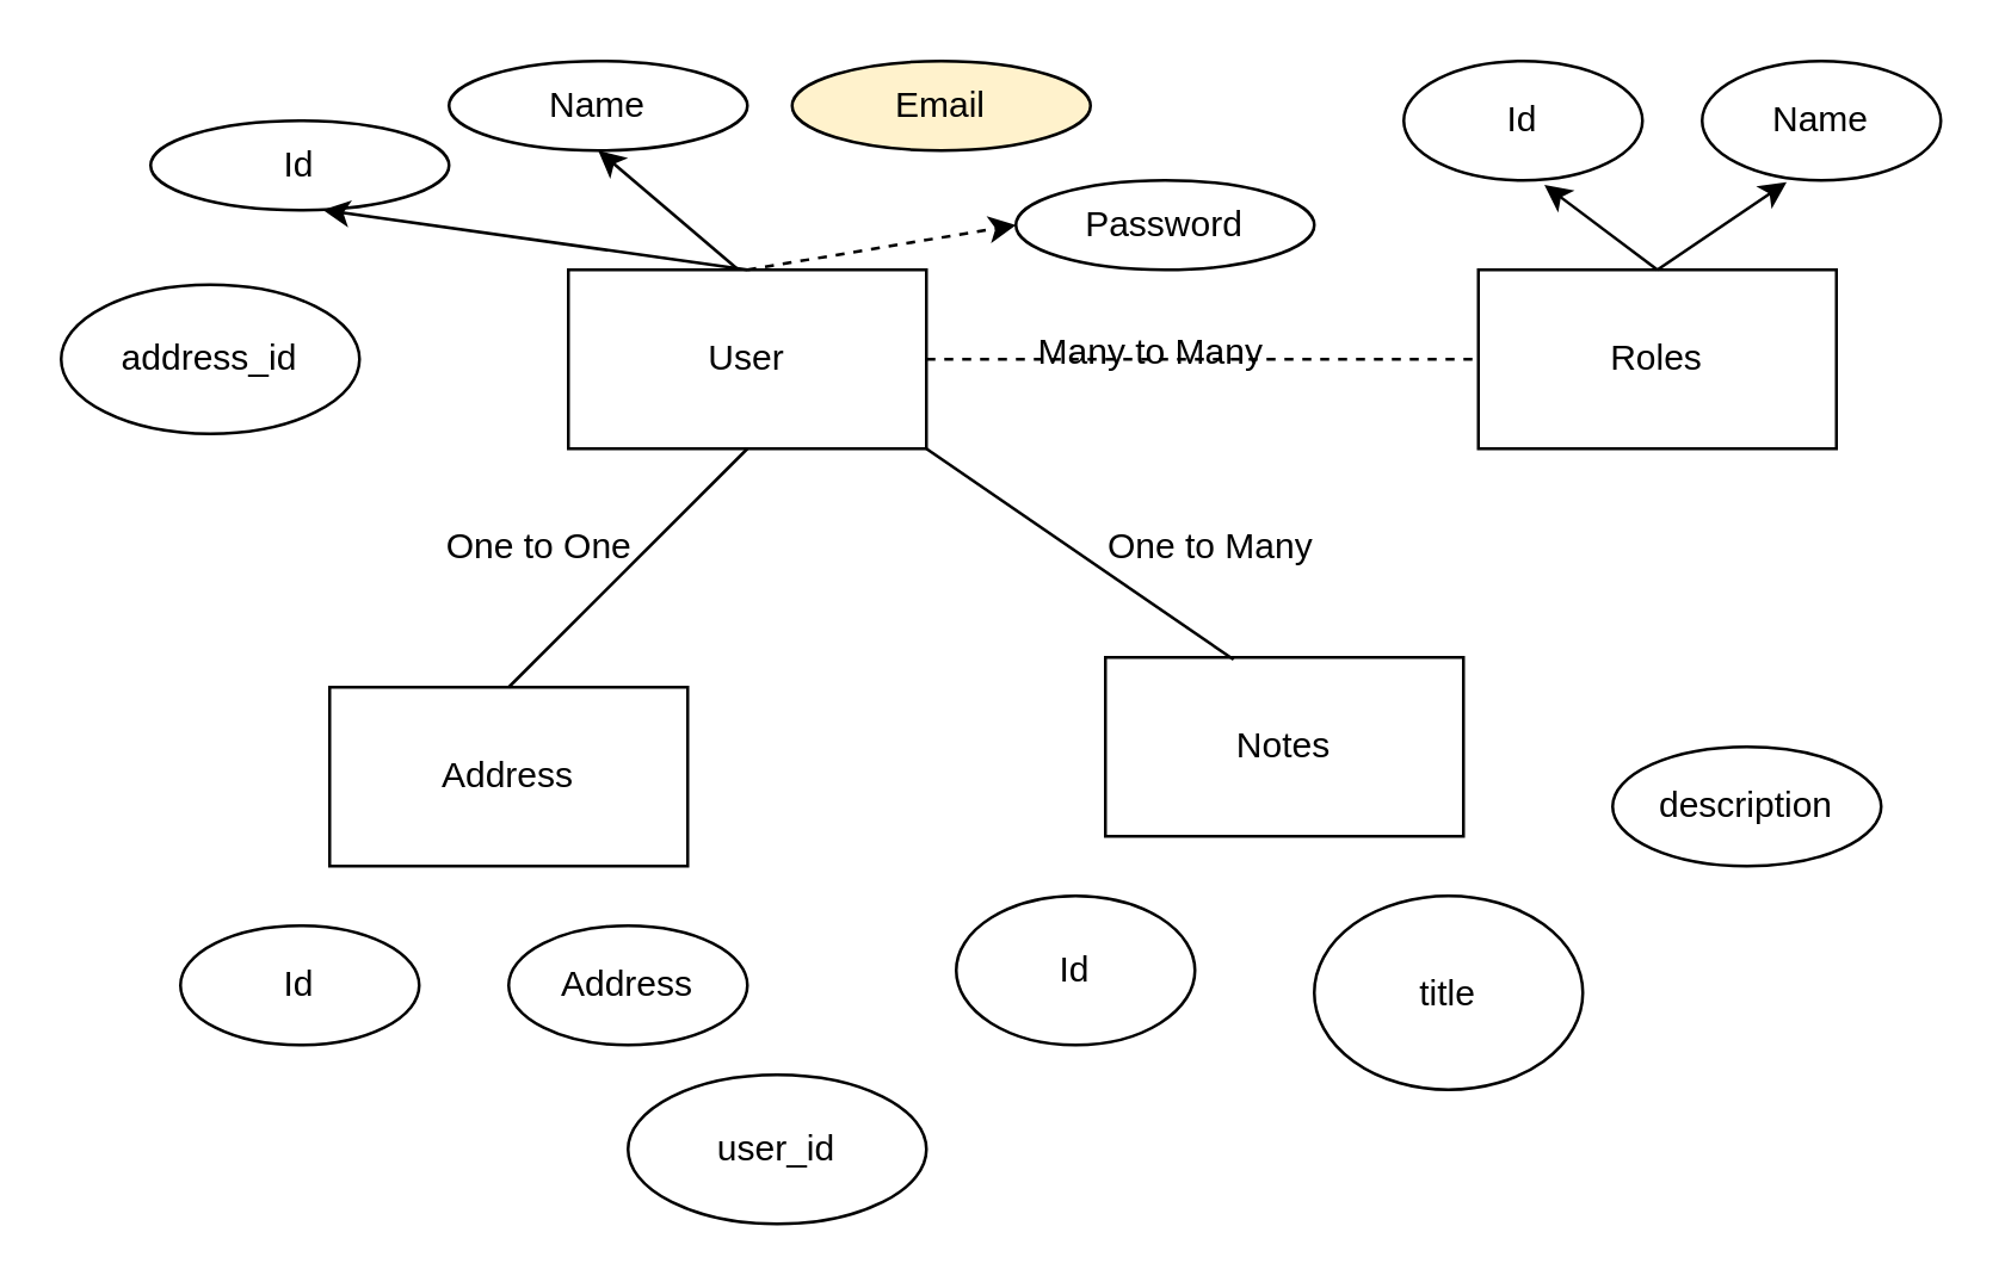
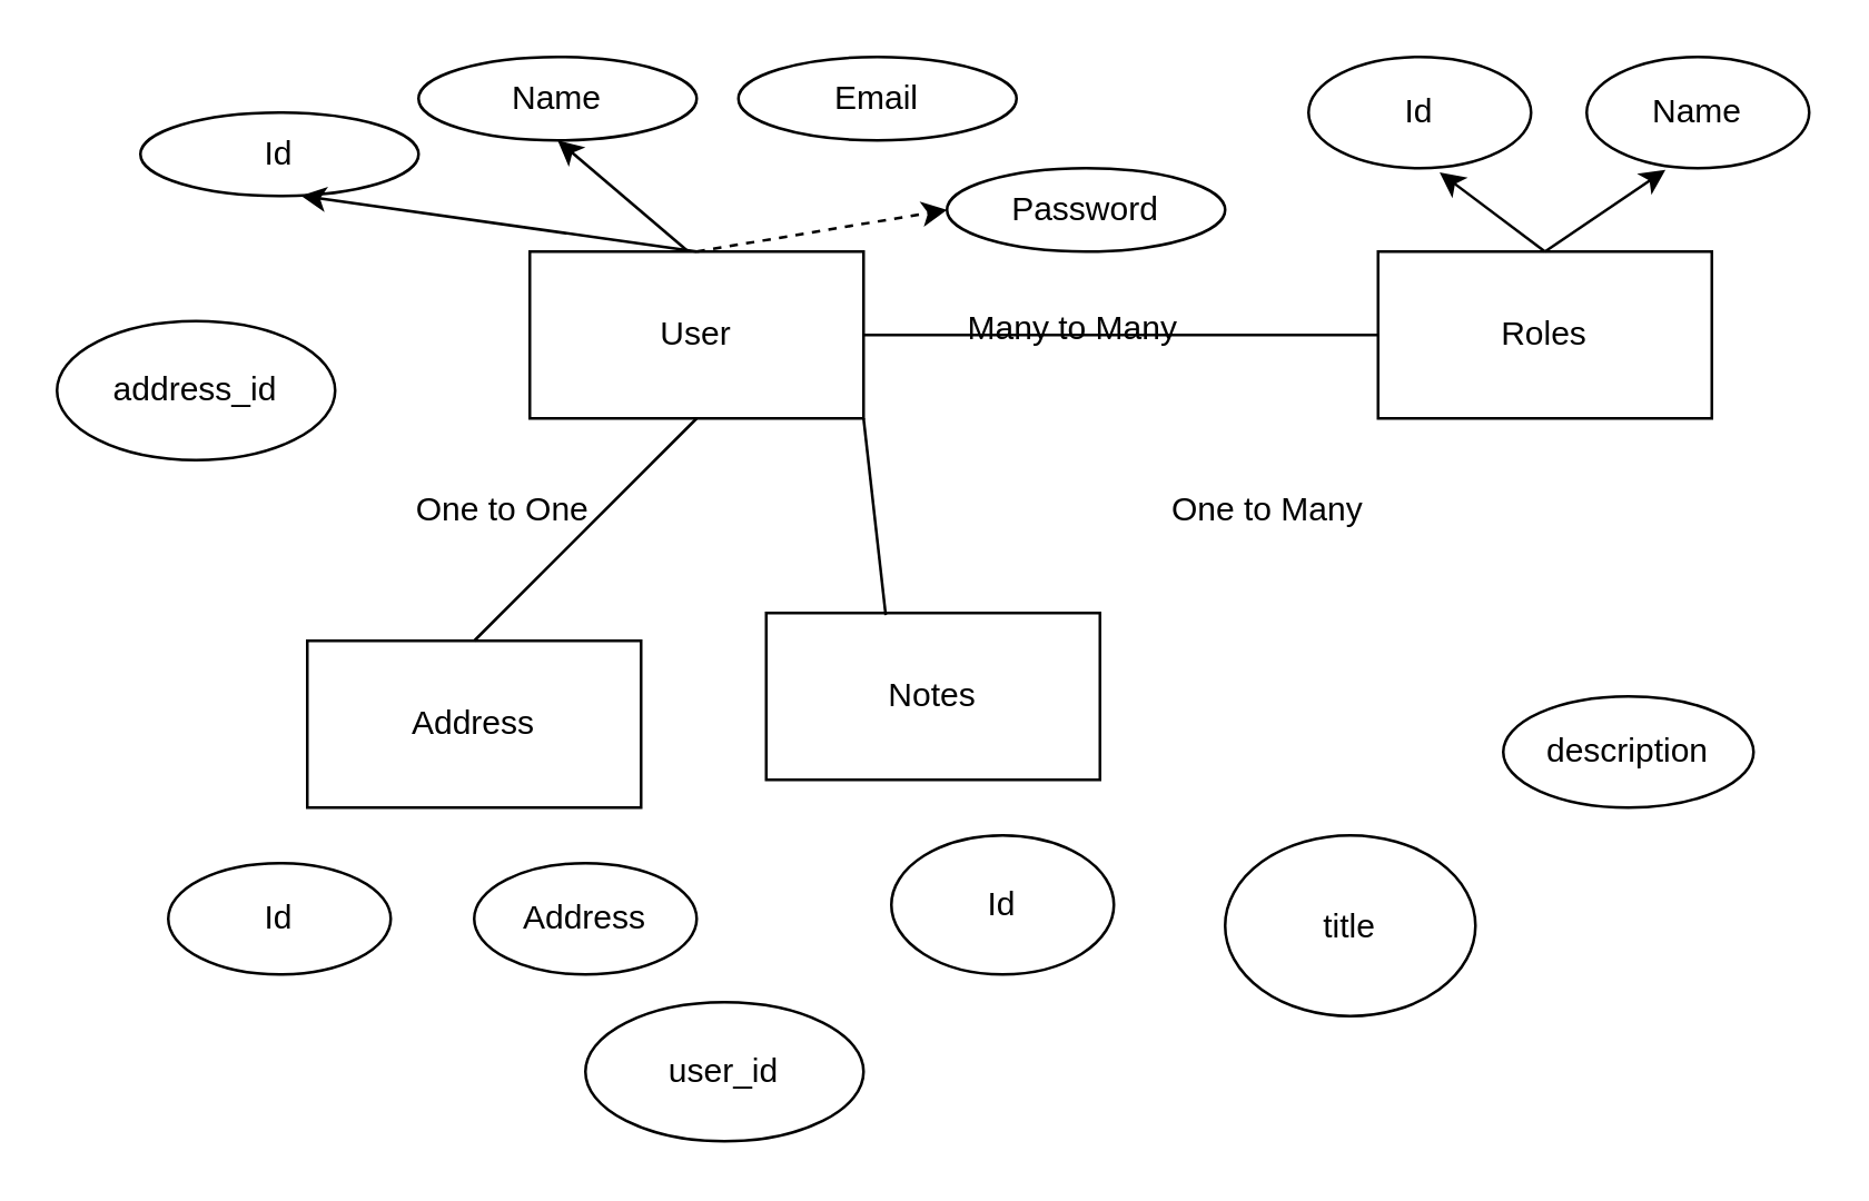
- <mxCell id="5" value="Email" style="ellipse;whiteSpace=wrap;html=1;fillColor=#fff2cc;" vertex="1" parent="1"><mxGeometry x="265" y="20" width="100" height="30" as="geometry" /></mxCell>
+ <mxCell id="5" value="Email" style="ellipse;whiteSpace=wrap;html=1;" vertex="1" parent="1"><mxGeometry x="265" y="20" width="100" height="30" as="geometry" /></mxCell>
- <mxCell id="29" value="address_id" style="ellipse;whiteSpace=wrap;html=1;" vertex="1" parent="1"><mxGeometry x="20" y="95" width="100" height="50" as="geometry" /></mxCell>
+ <mxCell id="29" value="address_id" style="ellipse;whiteSpace=wrap;html=1;" vertex="1" parent="1"><mxGeometry x="20" y="115" width="100" height="50" as="geometry" /></mxCell>
- <mxCell id="15" value="" style="endArrow=none;html=1;rounded=0;exitX=1;exitY=0.5;exitDx=0;exitDy=0;entryX=0;entryY=0.5;entryDx=0;entryDy=0;dashed=1;" edge="1" parent="1" source="2" target="10"><mxGeometry width="50" height="50" relative="1" as="geometry"><mxPoint x="430" y="150" as="sourcePoint" /><mxPoint x="480" y="100" as="targetPoint" /></mxGeometry></mxCell>
+ <mxCell id="15" value="" style="endArrow=none;html=1;rounded=0;exitX=1;exitY=0.5;exitDx=0;exitDy=0;entryX=0;entryY=0.5;entryDx=0;entryDy=0;" edge="1" parent="1" source="2" target="10"><mxGeometry width="50" height="50" relative="1" as="geometry"><mxPoint x="430" y="150" as="sourcePoint" /><mxPoint x="480" y="100" as="targetPoint" /></mxGeometry></mxCell>
- <mxCell id="27" value="One to Many" style="text;html=1;align=center;verticalAlign=middle;resizable=0;points=[];autosize=1;strokeColor=none;fillColor=none;" vertex="1" parent="1"><mxGeometry x="360" y="168" width="90" height="30" as="geometry" /></mxCell>
+ <mxCell id="27" value="One to Many" style="text;html=1;align=center;verticalAlign=middle;resizable=0;points=[];autosize=1;strokeColor=none;fillColor=none;" vertex="1" parent="1"><mxGeometry x="410" y="168" width="90" height="30" as="geometry" /></mxCell>
- <mxCell id="22" value="Notes" style="rounded=0;whiteSpace=wrap;html=1;" vertex="1" parent="1"><mxGeometry x="370" y="220" width="120" height="60" as="geometry" /></mxCell>
+ <mxCell id="22" value="Notes" style="rounded=0;whiteSpace=wrap;html=1;" vertex="1" parent="1"><mxGeometry x="275" y="220" width="120" height="60" as="geometry" /></mxCell>
